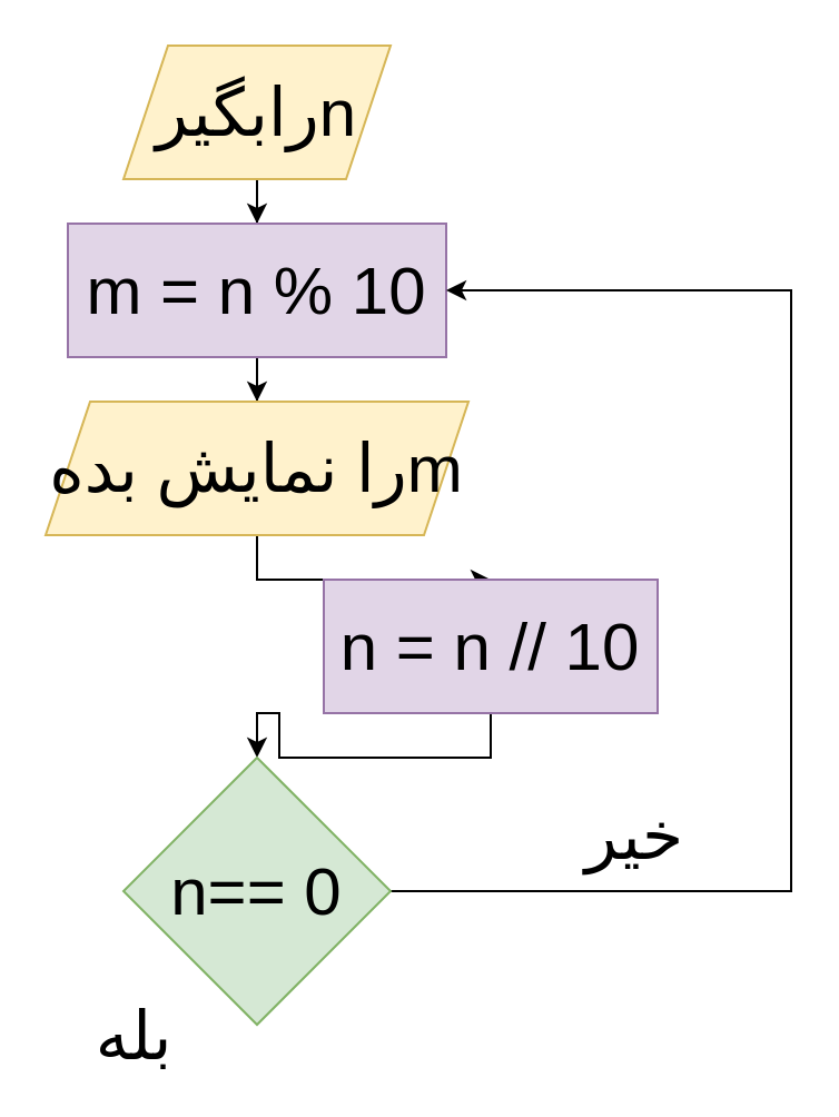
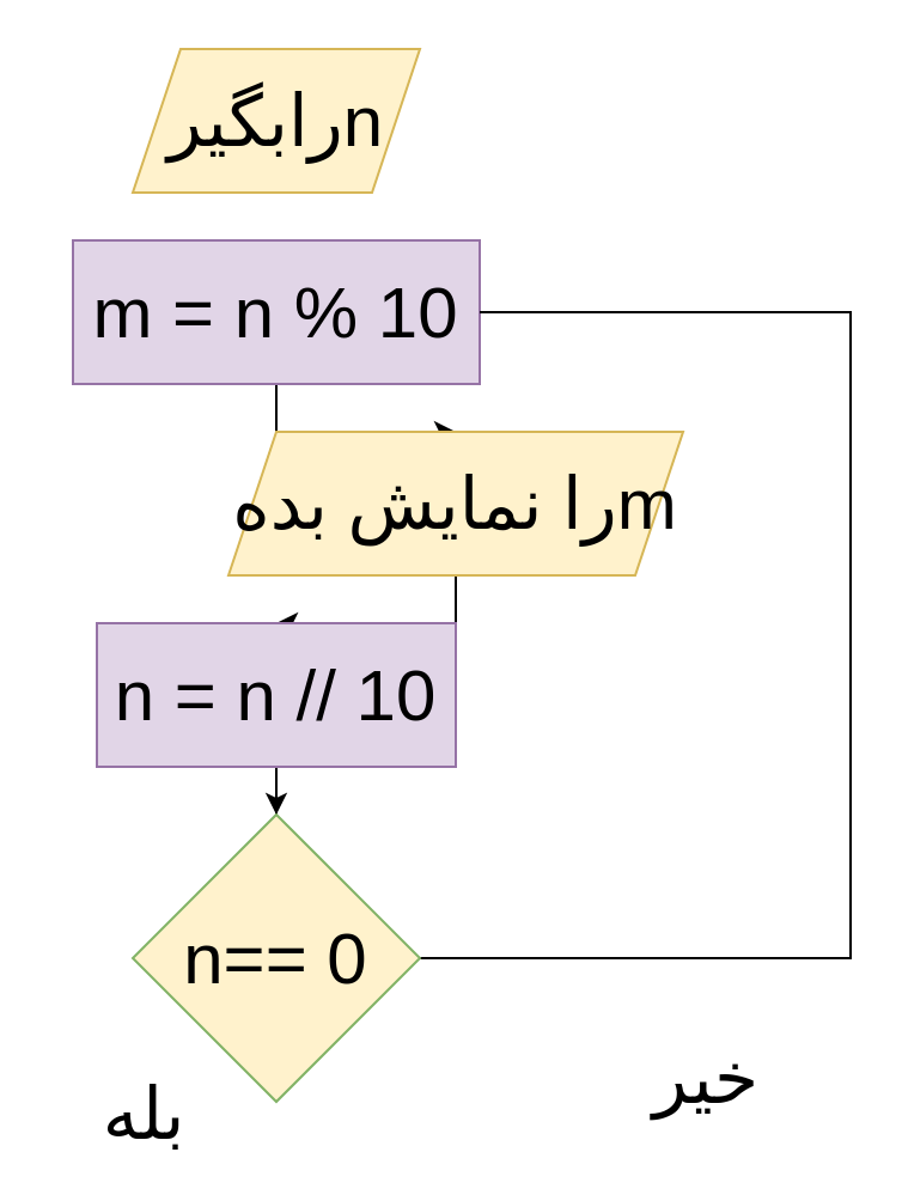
- <mxCell id="2" value="" style="edgeStyle=orthogonalEdgeStyle;rounded=0;orthogonalLoop=1;jettySize=auto;html=1;fontSize=30;" edge="1" parent="1" source="3" target="5"><mxGeometry relative="1" as="geometry" /></mxCell>
- <mxCell id="10" style="edgeStyle=orthogonalEdgeStyle;rounded=0;orthogonalLoop=1;jettySize=auto;html=1;fontSize=30;entryX=1;entryY=0.5;entryDx=0;entryDy=0;" edge="1" parent="1" source="11" target="5"><mxGeometry relative="1" as="geometry"><mxPoint x="405" y="100" as="targetPoint" /><Array as="points"><mxPoint x="355" y="400" /><mxPoint x="355" y="130" /></Array></mxGeometry></mxCell>
+ <mxCell id="10" style="edgeStyle=orthogonalEdgeStyle;rounded=0;orthogonalLoop=1;jettySize=auto;html=1;fontSize=30;entryX=1;entryY=0.5;entryDx=0;entryDy=0;endArrow=none;" edge="1" parent="1" source="11" target="5"><mxGeometry relative="1" as="geometry"><mxPoint x="405" y="100" as="targetPoint" /><Array as="points"><mxPoint x="355" y="400" /><mxPoint x="355" y="130" /></Array></mxGeometry></mxCell>
- <mxCell id="7" value="&lt;div style=&quot;direction: rtl;&quot;&gt;&lt;span style=&quot;background-color: initial;&quot;&gt;mرا نمایش بده&lt;/span&gt;&lt;/div&gt;" style="shape=parallelogram;perimeter=parallelogramPerimeter;whiteSpace=wrap;html=1;fixedSize=1;fontSize=30;fillColor=#fff2cc;strokeColor=#d6b656;" vertex="1" parent="1"><mxGeometry x="20" y="180" width="190" height="60" as="geometry" /></mxCell>
+ <mxCell id="7" value="&lt;div style=&quot;direction: rtl;&quot;&gt;&lt;span style=&quot;background-color: initial;&quot;&gt;mرا نمایش بده&lt;/span&gt;&lt;/div&gt;" style="shape=parallelogram;perimeter=parallelogramPerimeter;whiteSpace=wrap;html=1;fixedSize=1;fontSize=30;fillColor=#fff2cc;strokeColor=#d6b656;" vertex="1" parent="1"><mxGeometry x="95" y="180" width="190" height="60" as="geometry" /></mxCell>
- <mxCell id="9" value="n = n // 10" style="rounded=0;whiteSpace=wrap;html=1;fontSize=30;fillColor=#e1d5e7;strokeColor=#9673a6;" vertex="1" parent="1"><mxGeometry x="145" y="260" width="150" height="60" as="geometry" /></mxCell>
+ <mxCell id="9" value="n = n // 10" style="rounded=0;whiteSpace=wrap;html=1;fontSize=30;fillColor=#e1d5e7;strokeColor=#9673a6;" vertex="1" parent="1"><mxGeometry x="40" y="260" width="150" height="60" as="geometry" /></mxCell>
- <mxCell id="13" value="خیر" style="text;html=1;strokeColor=none;fillColor=none;align=center;verticalAlign=middle;whiteSpace=wrap;rounded=0;fontSize=30;" vertex="1" parent="1"><mxGeometry x="255" y="360" width="60" height="30" as="geometry" /></mxCell>
+ <mxCell id="13" value="خیر" style="text;html=1;strokeColor=none;fillColor=none;align=center;verticalAlign=middle;whiteSpace=wrap;rounded=0;fontSize=30;" vertex="1" parent="1"><mxGeometry x="265" y="435" width="60" height="30" as="geometry" /></mxCell>
- <mxCell id="11" value="n== 0" style="rhombus;whiteSpace=wrap;html=1;fontSize=30;fillColor=#d5e8d4;strokeColor=#82b366;" vertex="1" parent="1"><mxGeometry x="55" y="340" width="120" height="120" as="geometry" /></mxCell>
+ <mxCell id="11" value="n== 0" style="rhombus;whiteSpace=wrap;html=1;fontSize=30;fillColor=#fff2cc;strokeColor=#82b366;" vertex="1" parent="1"><mxGeometry x="55" y="340" width="120" height="120" as="geometry" /></mxCell>
